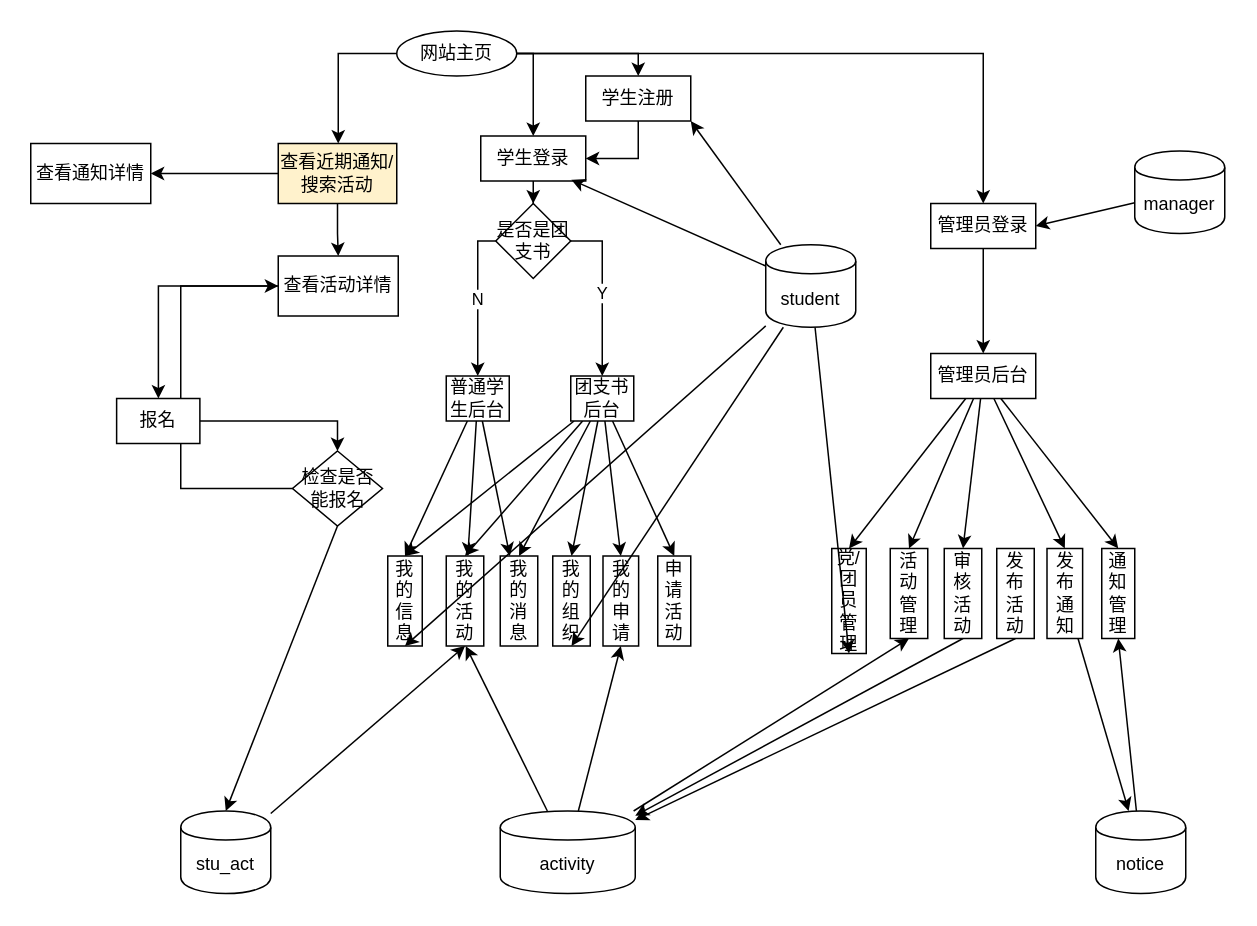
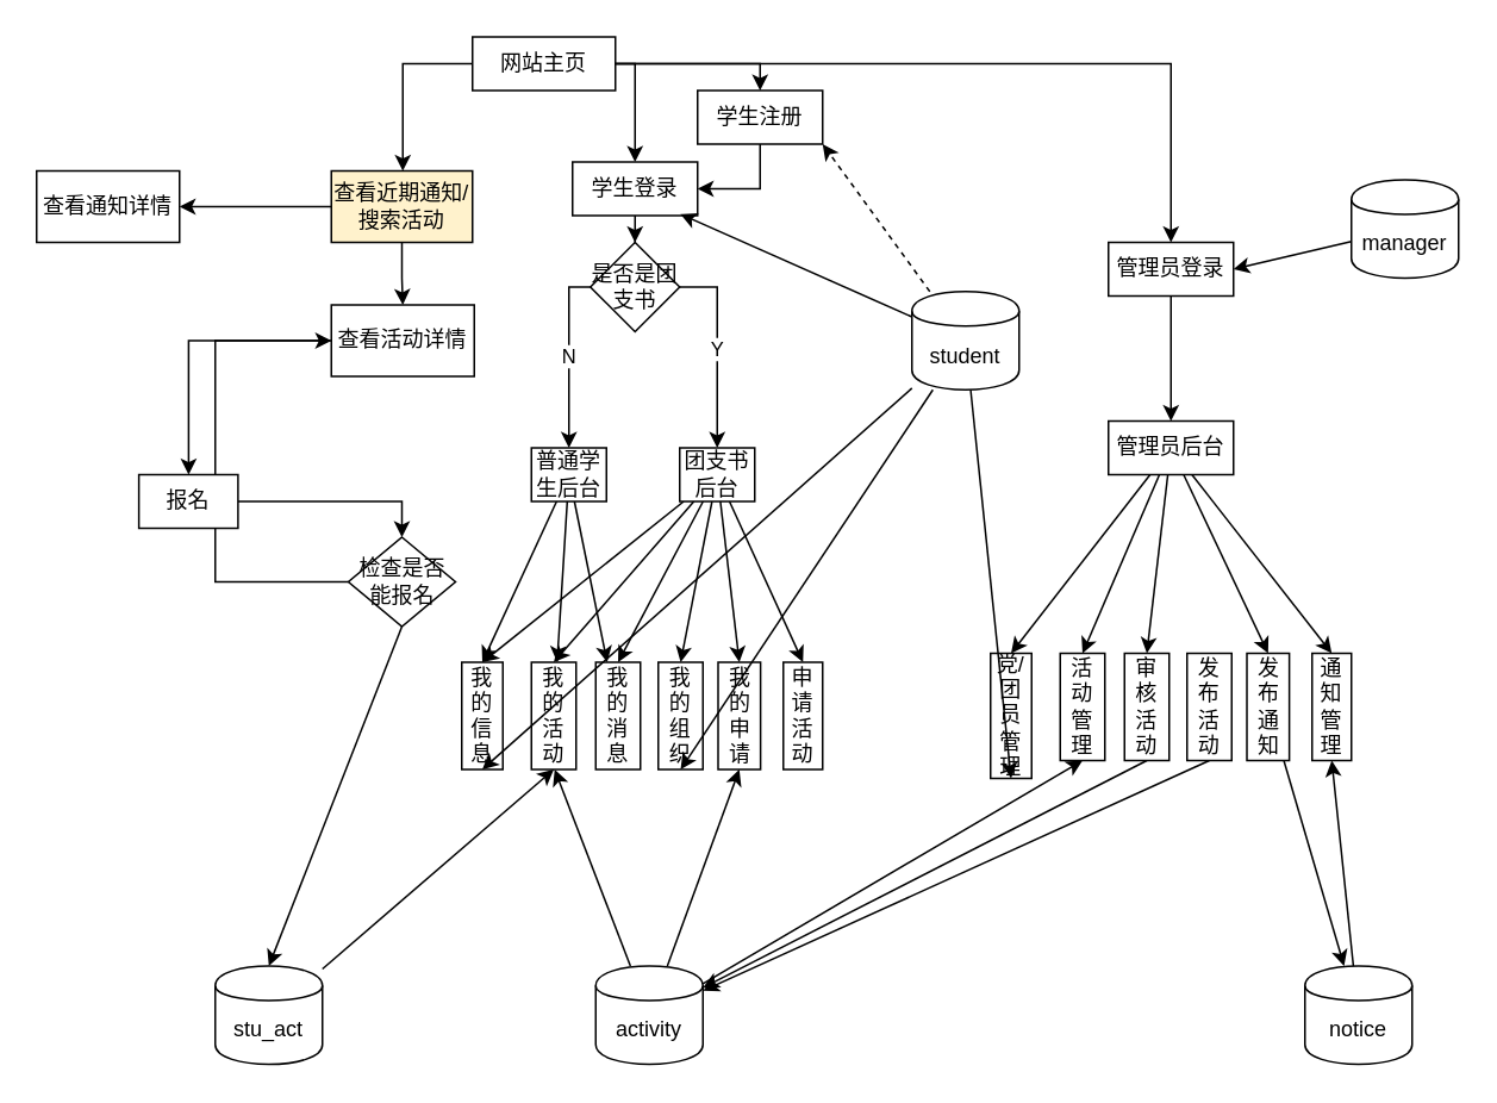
- <mxCell id="6" value="网站主页" style="ellipse;whiteSpace=wrap;html=1;" parent="1" vertex="1"><mxGeometry x="264" y="20" width="80" height="30" as="geometry" /></mxCell>
+ <mxCell id="6" value="网站主页" style="rounded=0;whiteSpace=wrap;html=1;" parent="1" vertex="1"><mxGeometry x="264" y="20" width="80" height="30" as="geometry" /></mxCell>
- <mxCell id="74" style="edgeStyle=none;rounded=0;orthogonalLoop=1;jettySize=auto;html=1;entryX=1;entryY=1;entryDx=0;entryDy=0;" parent="1" source="75" target="16" edge="1"><mxGeometry relative="1" as="geometry" /></mxCell>
+ <mxCell id="74" style="edgeStyle=none;rounded=0;orthogonalLoop=1;jettySize=auto;html=1;entryX=1;entryY=1;entryDx=0;entryDy=0;dashed=1;" parent="1" source="75" target="16" edge="1"><mxGeometry relative="1" as="geometry" /></mxCell>
- <mxCell id="63" value="activity" style="shape=cylinder;whiteSpace=wrap;html=1;boundedLbl=1;backgroundOutline=1;" parent="1" vertex="1"><mxGeometry x="333" y="540" width="90" height="55" as="geometry" /></mxCell>
+ <mxCell id="63" value="activity" style="shape=cylinder;whiteSpace=wrap;html=1;boundedLbl=1;backgroundOutline=1;" parent="1" vertex="1"><mxGeometry x="333" y="540" width="60" height="55" as="geometry" /></mxCell>
